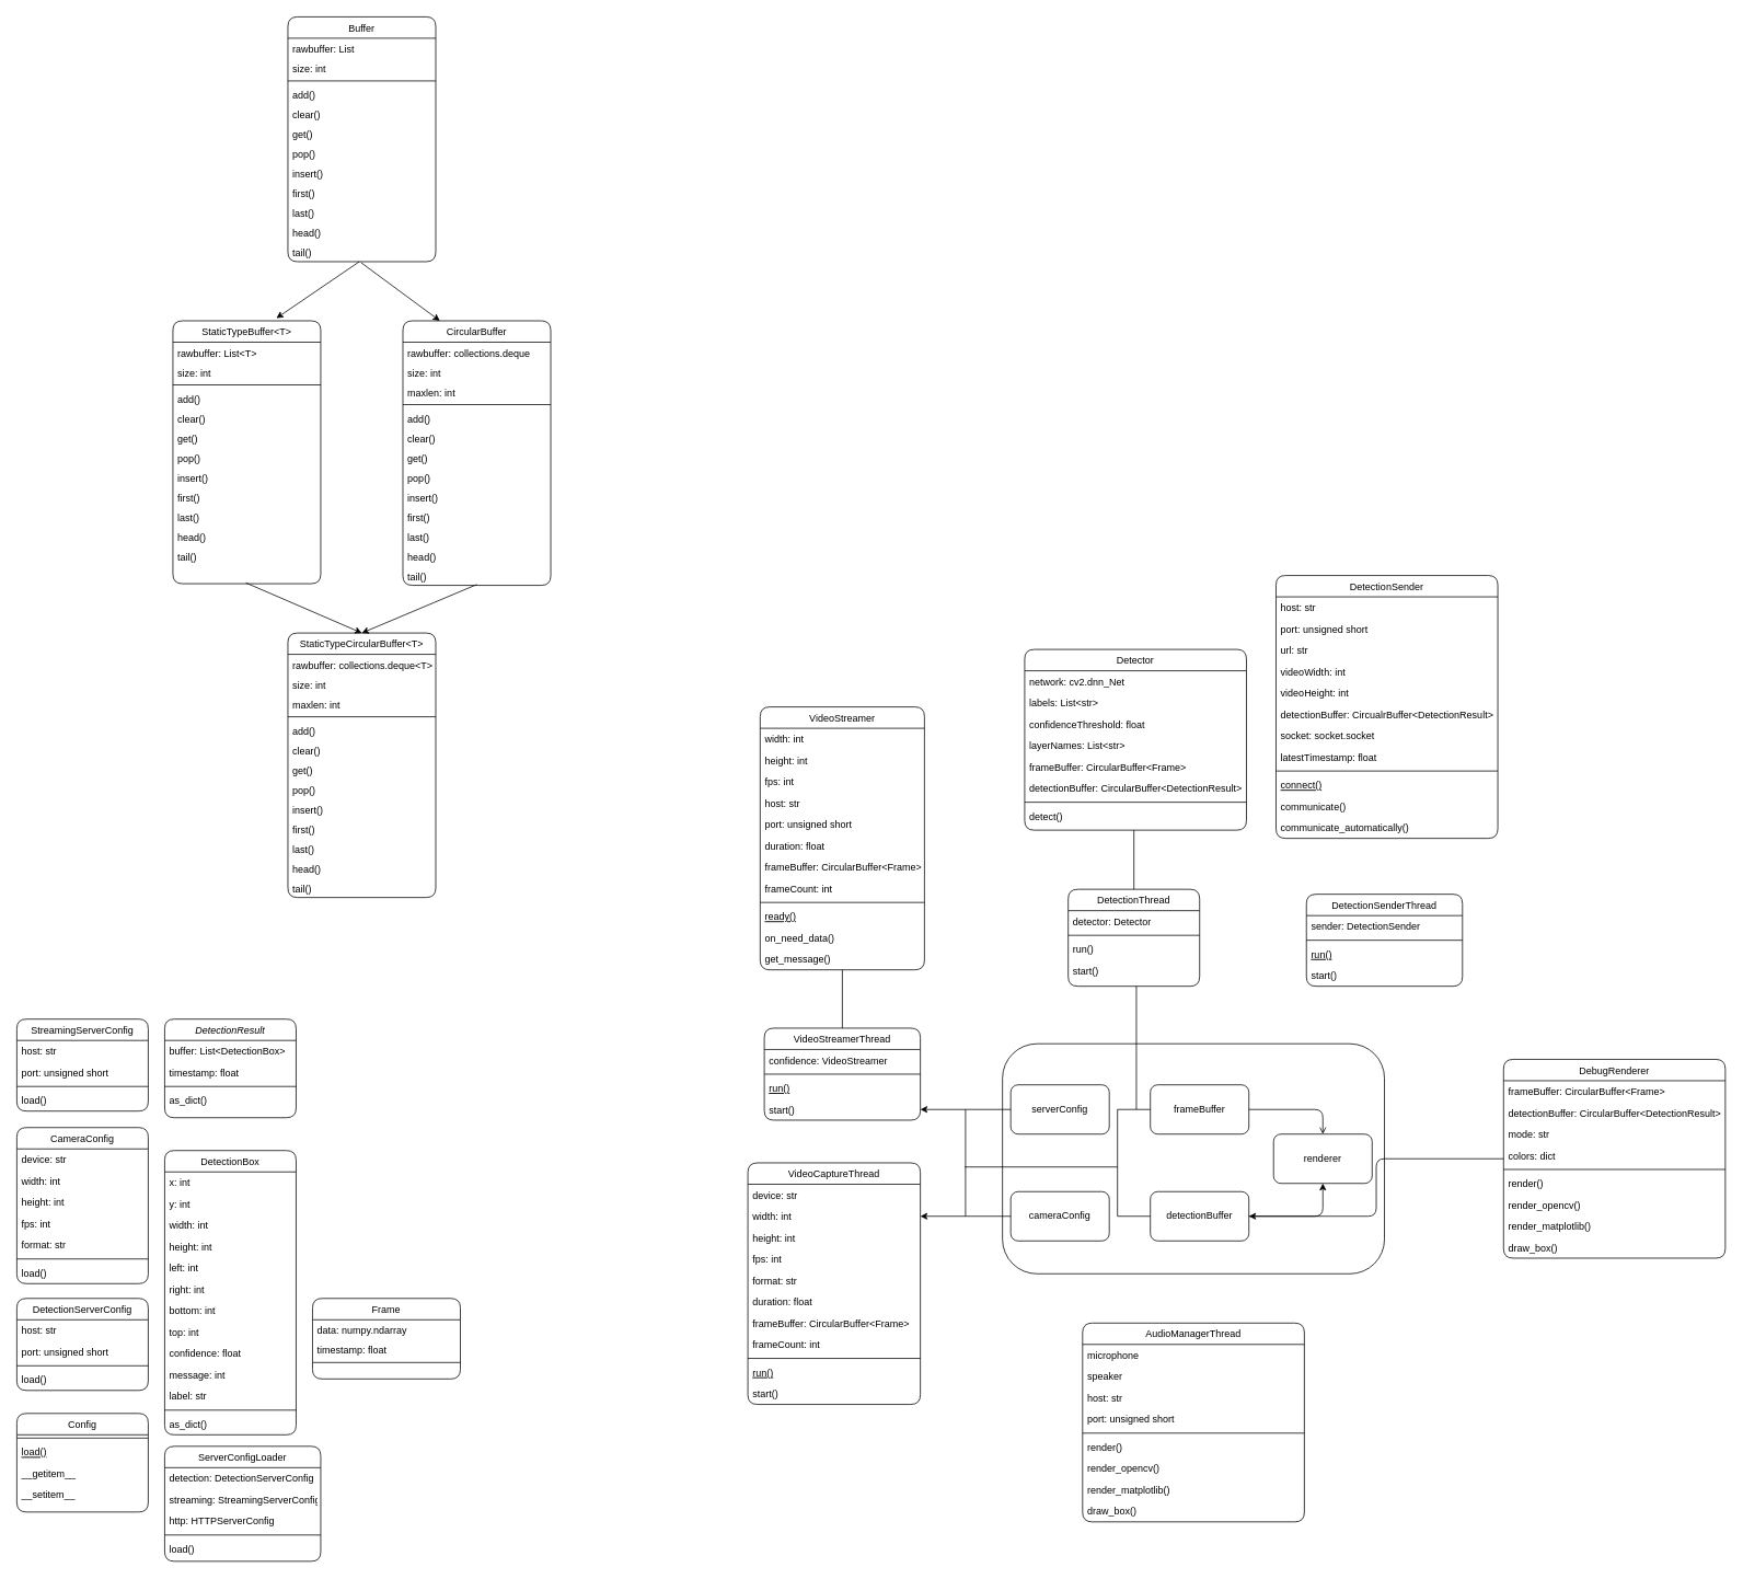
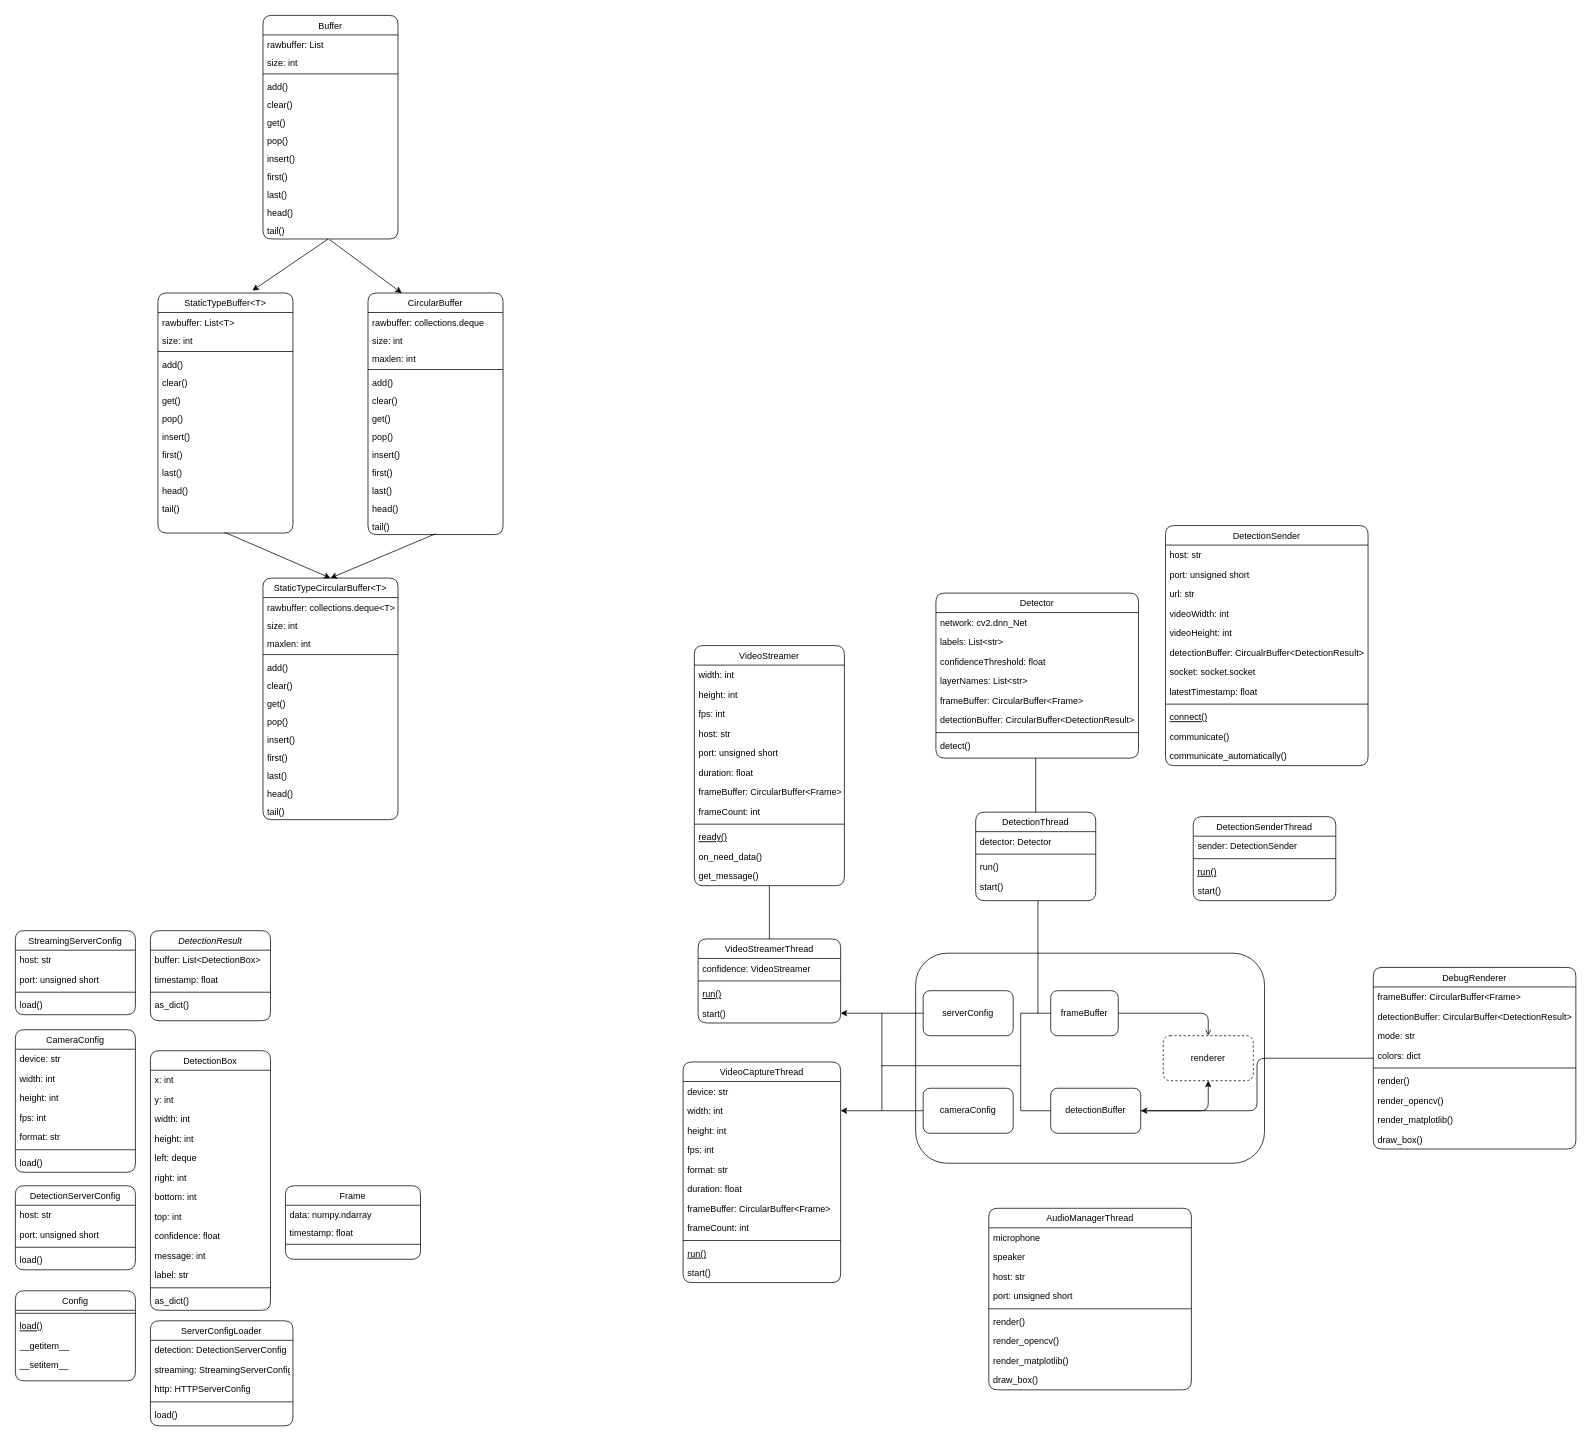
- <mxCell id="156" value="frameBuffer" style="rounded=1;whiteSpace=wrap;html=1;" parent="154" vertex="1"><mxGeometry x="180" y="50" width="120" height="60" as="geometry" /></mxCell>
+ <mxCell id="156" value="frameBuffer" style="rounded=1;whiteSpace=wrap;html=1;" parent="154" vertex="1"><mxGeometry x="180" y="50" width="90" height="60" as="geometry" /></mxCell>
- <mxCell id="158" value="renderer" style="rounded=1;whiteSpace=wrap;html=1;" parent="154" vertex="1"><mxGeometry x="330" y="110" width="120" height="60" as="geometry" /></mxCell>
+ <mxCell id="158" value="renderer" style="rounded=1;whiteSpace=wrap;html=1;dashed=1;" parent="154" vertex="1"><mxGeometry x="330" y="110" width="120" height="60" as="geometry" /></mxCell>
- <mxCell id="87" value="left: int" style="text;align=left;verticalAlign=top;spacingLeft=4;spacingRight=4;overflow=hidden;rotatable=0;points=[[0,0.5],[1,0.5]];portConstraint=eastwest;rounded=1;shadow=0;html=0;" parent="82" vertex="1"><mxGeometry y="130" width="160" height="26" as="geometry" /></mxCell>
+ <mxCell id="87" value="left: deque" style="text;align=left;verticalAlign=top;spacingLeft=4;spacingRight=4;overflow=hidden;rotatable=0;points=[[0,0.5],[1,0.5]];portConstraint=eastwest;rounded=1;shadow=0;html=0;" parent="82" vertex="1"><mxGeometry y="130" width="160" height="26" as="geometry" /></mxCell>
